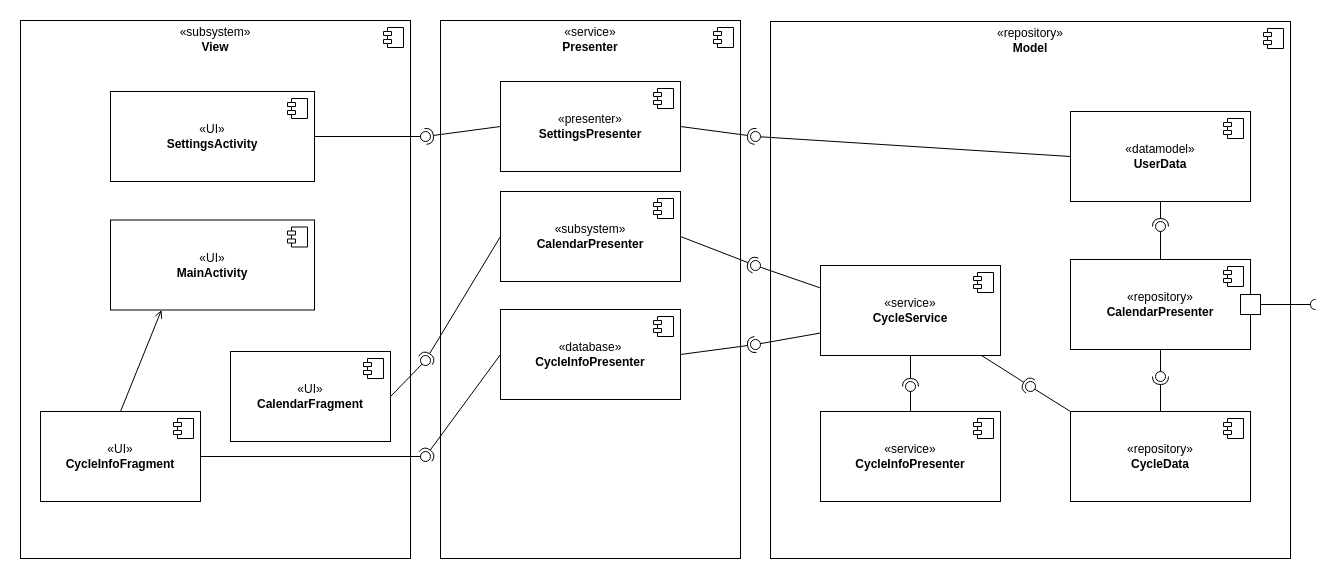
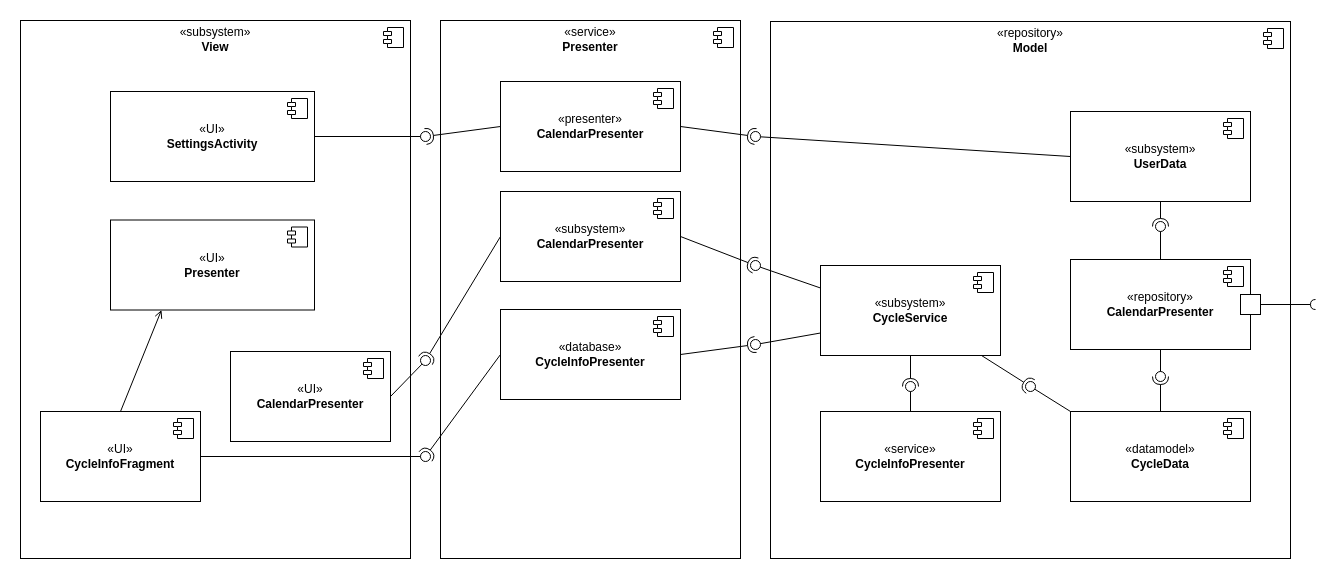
- <mxCell id="47" value="«presenter»&lt;br&gt;&lt;b&gt;SettingsPresenter&lt;/b&gt;" style="html=1;dropTarget=0;whiteSpace=wrap;" vertex="1" parent="1"><mxGeometry x="500" y="81" width="180" height="90" as="geometry" /></mxCell>
+ <mxCell id="47" value="«presenter»&lt;br&gt;&lt;b&gt;CalendarPresenter&lt;/b&gt;" style="html=1;dropTarget=0;whiteSpace=wrap;" vertex="1" parent="1"><mxGeometry x="500" y="81" width="180" height="90" as="geometry" /></mxCell>
- <mxCell id="10" value="«datamodel»&lt;br&gt;&lt;b&gt;UserData&lt;/b&gt;" style="html=1;dropTarget=0;whiteSpace=wrap;" vertex="1" parent="1"><mxGeometry x="1070" y="111" width="180" height="90" as="geometry" /></mxCell>
+ <mxCell id="10" value="«subsystem»&lt;br&gt;&lt;b&gt;UserData&lt;/b&gt;" style="html=1;dropTarget=0;whiteSpace=wrap;" vertex="1" parent="1"><mxGeometry x="1070" y="111" width="180" height="90" as="geometry" /></mxCell>
- <mxCell id="34" value="«UI»&lt;br&gt;&lt;b&gt;MainActivity&lt;/b&gt;" style="html=1;dropTarget=0;whiteSpace=wrap;" vertex="1" parent="31"><mxGeometry x="40" y="199.5" width="204" height="90" as="geometry" /></mxCell>
+ <mxCell id="34" value="«UI»&lt;br&gt;&lt;b&gt;Presenter&lt;/b&gt;" style="html=1;dropTarget=0;whiteSpace=wrap;" vertex="1" parent="31"><mxGeometry x="40" y="199.5" width="204" height="90" as="geometry" /></mxCell>
- <mxCell id="26" value="«service»&lt;br&gt;&lt;b&gt;CycleService&lt;/b&gt;" style="html=1;dropTarget=0;whiteSpace=wrap;" vertex="1" parent="1"><mxGeometry x="820" y="265" width="180" height="90" as="geometry" /></mxCell>
+ <mxCell id="26" value="«subsystem»&lt;br&gt;&lt;b&gt;CycleService&lt;/b&gt;" style="html=1;dropTarget=0;whiteSpace=wrap;" vertex="1" parent="1"><mxGeometry x="820" y="265" width="180" height="90" as="geometry" /></mxCell>
- <mxCell id="36" value="«UI»&lt;br&gt;&lt;b&gt;CalendarFragment&lt;/b&gt;" style="html=1;dropTarget=0;whiteSpace=wrap;" vertex="1" parent="31"><mxGeometry x="160" y="331" width="160" height="90" as="geometry" /></mxCell>
+ <mxCell id="36" value="«UI»&lt;br&gt;&lt;b&gt;CalendarPresenter&lt;/b&gt;" style="html=1;dropTarget=0;whiteSpace=wrap;" vertex="1" parent="31"><mxGeometry x="160" y="331" width="160" height="90" as="geometry" /></mxCell>
- <mxCell id="12" value="«repository»&lt;br&gt;&lt;b&gt;CycleData&lt;/b&gt;" style="html=1;dropTarget=0;whiteSpace=wrap;" vertex="1" parent="1"><mxGeometry x="1070" y="411" width="180" height="90" as="geometry" /></mxCell>
+ <mxCell id="12" value="«datamodel»&lt;br&gt;&lt;b&gt;CycleData&lt;/b&gt;" style="html=1;dropTarget=0;whiteSpace=wrap;" vertex="1" parent="1"><mxGeometry x="1070" y="411" width="180" height="90" as="geometry" /></mxCell>
